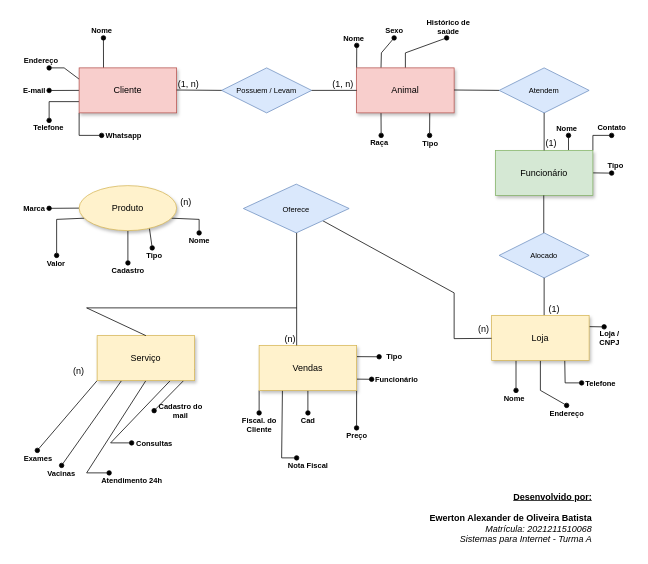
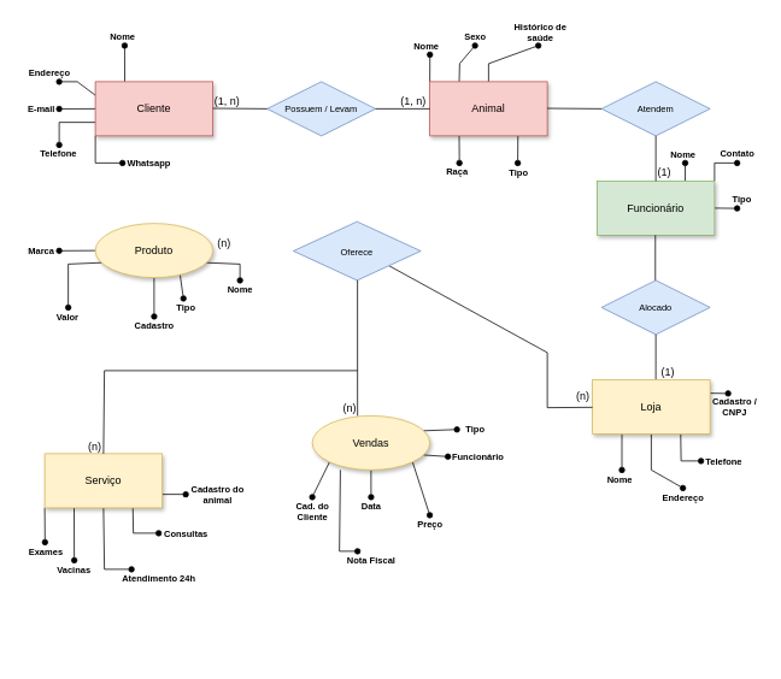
- <mxCell id="79" value="&lt;b&gt;Loja /&lt;br&gt;CNPJ&lt;br&gt;&lt;/b&gt;" style="text;html=1;align=center;verticalAlign=middle;resizable=0;points=[];autosize=1;strokeColor=none;fillColor=none;fontSize=10;" vertex="1" parent="1"><mxGeometry x="782" y="435" width="60" height="30" as="geometry" /></mxCell>
+ <mxCell id="79" value="&lt;b&gt;Cadastro /&lt;br&gt;CNPJ&lt;br&gt;&lt;/b&gt;" style="text;html=1;align=center;verticalAlign=middle;resizable=0;points=[];autosize=1;strokeColor=none;fillColor=none;fontSize=10;" vertex="1" parent="1"><mxGeometry x="782" y="435" width="60" height="30" as="geometry" /></mxCell>
- <mxCell id="50" value="&lt;font style=&quot;vertical-align: inherit&quot;&gt;&lt;font style=&quot;vertical-align: inherit&quot;&gt;Serviço&lt;/font&gt;&lt;/font&gt;" style="whiteSpace=wrap;html=1;align=center;shadow=1;fillColor=#fff2cc;strokeColor=#d6b656;" vertex="1" parent="1"><mxGeometry x="129" y="447" width="130" height="60" as="geometry" /></mxCell>
+ <mxCell id="50" value="&lt;font style=&quot;vertical-align: inherit&quot;&gt;&lt;font style=&quot;vertical-align: inherit&quot;&gt;Serviço&lt;/font&gt;&lt;/font&gt;" style="whiteSpace=wrap;html=1;align=center;shadow=1;fillColor=#fff2cc;strokeColor=#d6b656;" vertex="1" parent="1"><mxGeometry x="49" y="502" width="130" height="60" as="geometry" /></mxCell>
- <mxCell id="57" value="&lt;font style=&quot;vertical-align: inherit&quot;&gt;&lt;font style=&quot;vertical-align: inherit&quot;&gt;Vendas&lt;/font&gt;&lt;/font&gt;" style="whiteSpace=wrap;html=1;align=center;shadow=1;fillColor=#fff2cc;strokeColor=#d6b656;" vertex="1" parent="1"><mxGeometry x="345" y="460" width="130" height="60" as="geometry" /></mxCell>
+ <mxCell id="57" value="&lt;font style=&quot;vertical-align: inherit&quot;&gt;&lt;font style=&quot;vertical-align: inherit&quot;&gt;Vendas&lt;/font&gt;&lt;/font&gt;" style="ellipse;whiteSpace=wrap;html=1;align=center;shadow=1;fillColor=#fff2cc;strokeColor=#d6b656;" vertex="1" parent="1"><mxGeometry x="345" y="460" width="130" height="60" as="geometry" /></mxCell>
- <mxCell id="90" value="&lt;b&gt;Cadastro do&lt;br&gt;mail&lt;br&gt;&lt;/b&gt;" style="text;html=1;align=center;verticalAlign=middle;resizable=0;points=[];autosize=1;strokeColor=none;fillColor=none;fontSize=10;" vertex="1" parent="1"><mxGeometry x="205" y="532" width="70" height="30" as="geometry" /></mxCell>
+ <mxCell id="90" value="&lt;b&gt;Cadastro do&lt;br&gt;animal&lt;br&gt;&lt;/b&gt;" style="text;html=1;align=center;verticalAlign=middle;resizable=0;points=[];autosize=1;strokeColor=none;fillColor=none;fontSize=10;" vertex="1" parent="1"><mxGeometry x="205" y="532" width="70" height="30" as="geometry" /></mxCell>
- <mxCell id="92" value="&lt;b&gt;Cad&lt;/b&gt;" style="text;html=1;align=center;verticalAlign=middle;resizable=0;points=[];autosize=1;strokeColor=none;fillColor=none;fontSize=10;" vertex="1" parent="1"><mxGeometry x="390" y="550" width="40" height="20" as="geometry" /></mxCell>
+ <mxCell id="92" value="&lt;b&gt;Data&lt;/b&gt;" style="text;html=1;align=center;verticalAlign=middle;resizable=0;points=[];autosize=1;strokeColor=none;fillColor=none;fontSize=10;" vertex="1" parent="1"><mxGeometry x="390" y="550" width="40" height="20" as="geometry" /></mxCell>
- <mxCell id="94" value="&lt;b&gt;Fiscal. do&lt;br&gt;Cliente&lt;br&gt;&lt;/b&gt;" style="text;html=1;align=center;verticalAlign=middle;resizable=0;points=[];autosize=1;strokeColor=none;fillColor=none;fontSize=10;" vertex="1" parent="1"><mxGeometry x="320" y="551" width="50" height="30" as="geometry" /></mxCell>
+ <mxCell id="94" value="&lt;b&gt;Cad. do&lt;br&gt;Cliente&lt;br&gt;&lt;/b&gt;" style="text;html=1;align=center;verticalAlign=middle;resizable=0;points=[];autosize=1;strokeColor=none;fillColor=none;fontSize=10;" vertex="1" parent="1"><mxGeometry x="320" y="551" width="50" height="30" as="geometry" /></mxCell>
- <mxCell id="97" value="&lt;b style=&quot;font-size: 12px&quot;&gt;&lt;u style=&quot;font-size: 12px&quot;&gt;Desenvolvido por:&lt;br&gt;&lt;br style=&quot;font-size: 12px&quot;&gt;&lt;/u&gt;Ewerton Alexander de Oliveira Batista&lt;br style=&quot;font-size: 12px&quot;&gt;&lt;/b&gt;&lt;i style=&quot;font-size: 12px&quot;&gt;Matrícula: 2021211510068&lt;br style=&quot;font-size: 12px&quot;&gt;Sistemas para Internet - Turma A&lt;/i&gt;" style="text;html=1;align=right;verticalAlign=middle;resizable=0;points=[];autosize=1;strokeColor=none;fillColor=none;fontSize=12;" vertex="1" parent="1"><mxGeometry x="560" y="650" width="230" height="80" as="geometry" /></mxCell>
